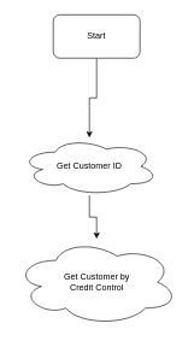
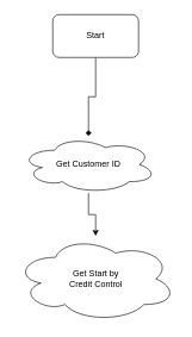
- <mxCell id="2" style="edgeStyle=orthogonalEdgeStyle;rounded=0;orthogonalLoop=1;jettySize=auto;html=1;exitX=0.5;exitY=1;exitDx=0;exitDy=0;" edge="1" parent="1" source="3" target="5"><mxGeometry relative="1" as="geometry" /></mxCell>
+ <mxCell id="2" style="edgeStyle=orthogonalEdgeStyle;rounded=0;orthogonalLoop=1;jettySize=auto;html=1;exitX=0.5;exitY=1;exitDx=0;exitDy=0;endArrow=diamond;" edge="1" parent="1" source="3" target="5"><mxGeometry relative="1" as="geometry" /></mxCell>
- <mxCell id="6" value="Get Customer by &lt;br&gt;Credit Control" style="ellipse;shape=cloud;whiteSpace=wrap;html=1;" vertex="1" parent="1"><mxGeometry x="20.5" y="330" width="225" height="120" as="geometry" /></mxCell>
+ <mxCell id="6" value="Get Start by &lt;br&gt;Credit Control" style="ellipse;shape=cloud;whiteSpace=wrap;html=1;" vertex="1" parent="1"><mxGeometry x="20.5" y="330" width="225" height="120" as="geometry" /></mxCell>
